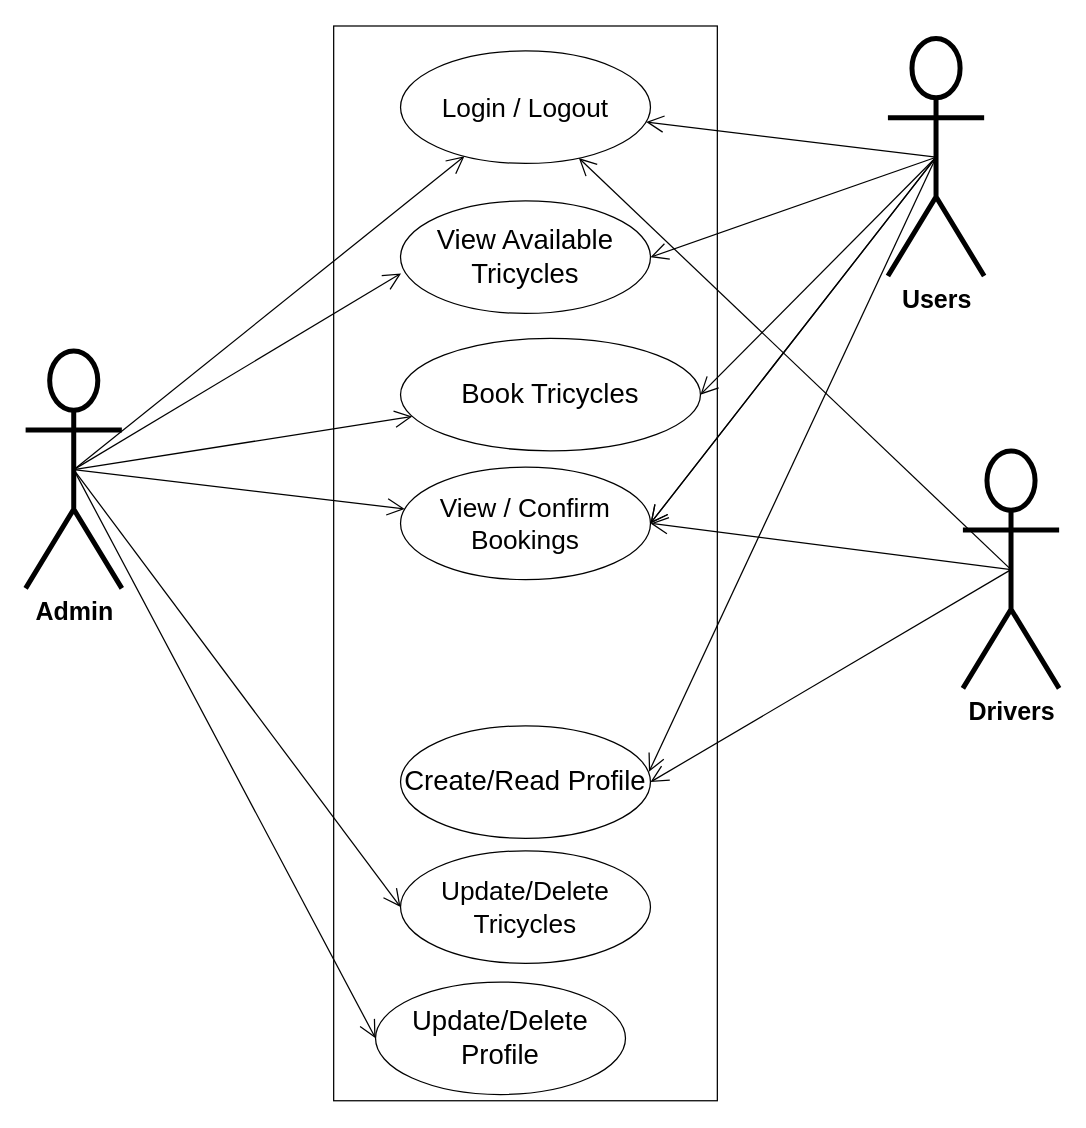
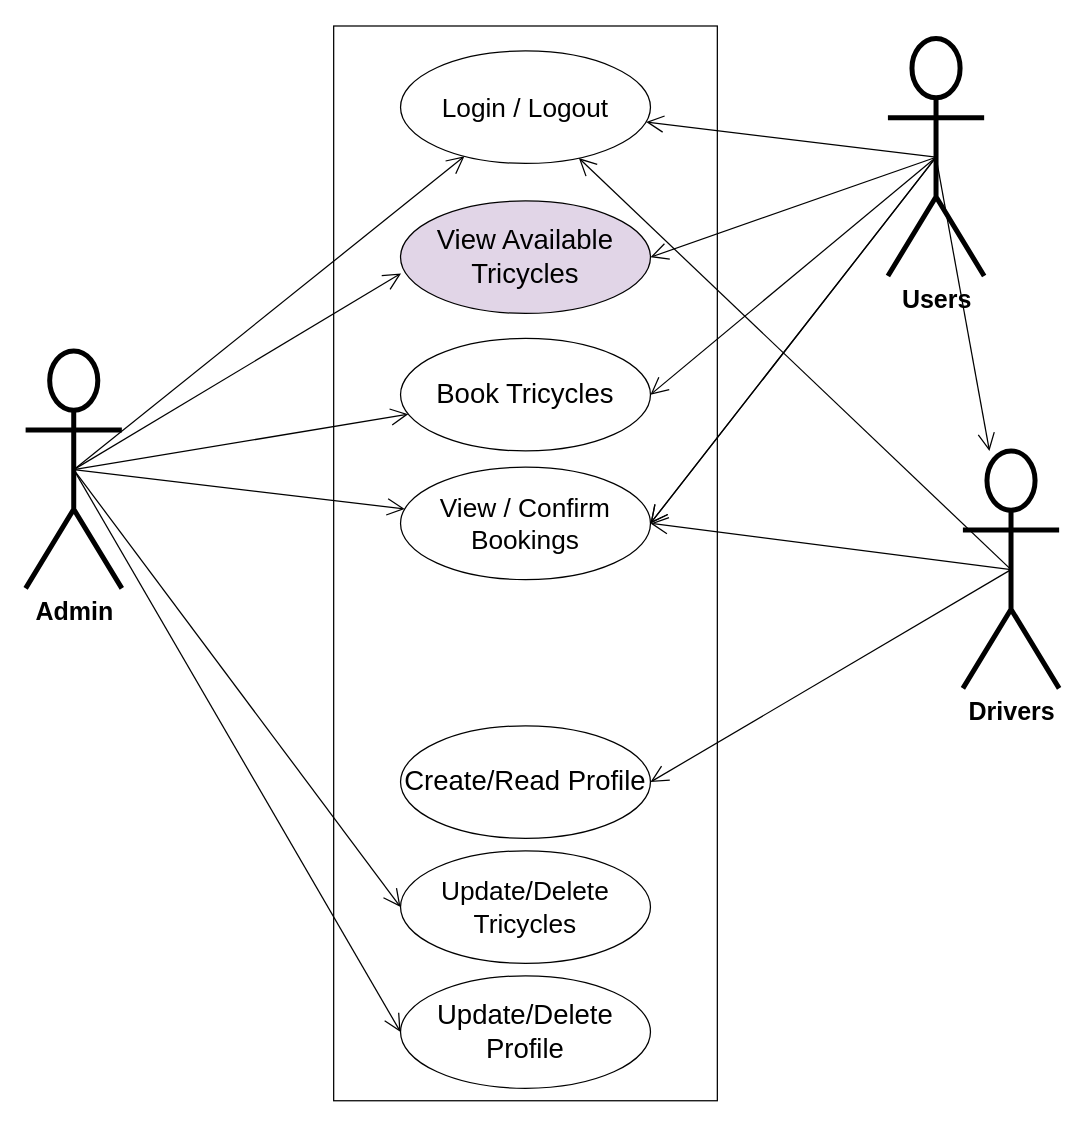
- <mxCell id="7" value="&lt;span style=&quot;font-size: 22px&quot;&gt;View Available&lt;br&gt;Tricycles&lt;/span&gt;" style="ellipse;whiteSpace=wrap;html=1;" parent="1" vertex="1"><mxGeometry x="320" y="160" width="200" height="90" as="geometry" /></mxCell>
+ <mxCell id="7" value="&lt;span style=&quot;font-size: 22px&quot;&gt;View Available&lt;br&gt;Tricycles&lt;/span&gt;" style="ellipse;whiteSpace=wrap;html=1;fillColor=#e1d5e7;" parent="1" vertex="1"><mxGeometry x="320" y="160" width="200" height="90" as="geometry" /></mxCell>
- <mxCell id="15" value="&lt;span style=&quot;font-size: 22px&quot;&gt;Book Tricycles&lt;/span&gt;" style="ellipse;whiteSpace=wrap;html=1;" parent="1" vertex="1"><mxGeometry x="320" y="270" width="240" height="90" as="geometry" /></mxCell>
+ <mxCell id="15" value="&lt;span style=&quot;font-size: 22px&quot;&gt;Book Tricycles&lt;/span&gt;" style="ellipse;whiteSpace=wrap;html=1;" parent="1" vertex="1"><mxGeometry x="320" y="270" width="200" height="90" as="geometry" /></mxCell>
- <mxCell id="21" value="" style="endArrow=open;endFill=1;endSize=12;html=1;entryX=0.994;entryY=0.409;entryDx=0;entryDy=0;exitX=0.5;exitY=0.5;exitDx=0;exitDy=0;exitPerimeter=0;entryPerimeter=0;" parent="1" source="5" target="13" edge="1"><mxGeometry width="160" relative="1" as="geometry"><mxPoint x="728.5" y="215" as="sourcePoint" /><mxPoint x="530" y="428" as="targetPoint" /></mxGeometry></mxCell>
+ <mxCell id="21" value="" style="endArrow=open;endFill=1;endSize=12;html=1;exitX=0.5;exitY=0.5;exitDx=0;exitDy=0;exitPerimeter=0;" parent="1" source="5" target="19" edge="1"><mxGeometry width="160" relative="1" as="geometry"><mxPoint x="728.5" y="215" as="sourcePoint" /><mxPoint x="530" y="428" as="targetPoint" /></mxGeometry></mxCell>
- <mxCell id="25" value="&lt;font style=&quot;font-size: 22px&quot;&gt;Update/Delete Profile&lt;/font&gt;" style="ellipse;whiteSpace=wrap;html=1;" vertex="1" parent="1"><mxGeometry x="300" y="785" width="200" height="90" as="geometry" /></mxCell>
+ <mxCell id="25" value="&lt;font style=&quot;font-size: 22px&quot;&gt;Update/Delete Profile&lt;/font&gt;" style="ellipse;whiteSpace=wrap;html=1;" vertex="1" parent="1"><mxGeometry x="320" y="780" width="200" height="90" as="geometry" /></mxCell>
